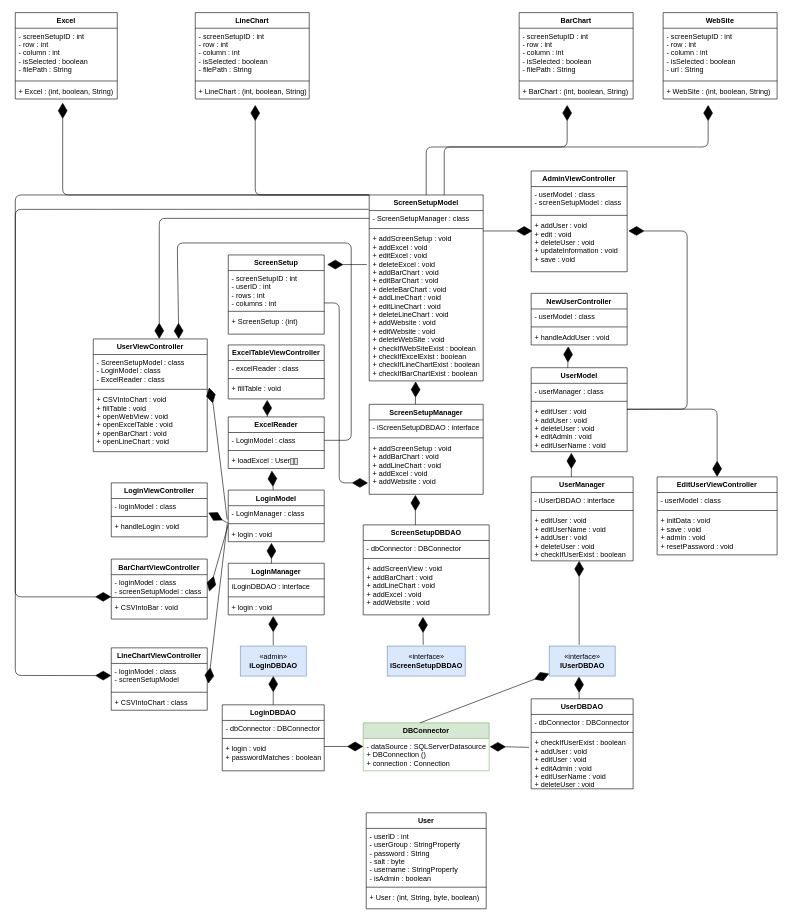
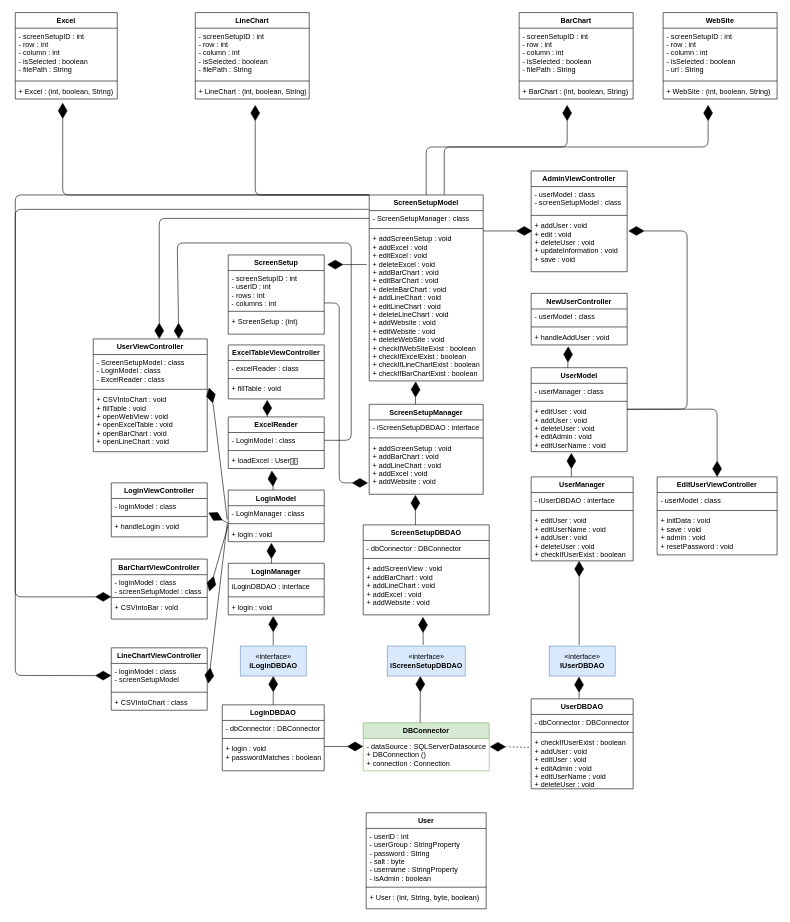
- <mxCell id="129" value="«admin»&lt;br&gt;&lt;b&gt;iLoginDBDAO&lt;/b&gt;" style="html=1;fillColor=#dae8fc;strokeColor=#6c8ebf;" parent="1" vertex="1"><mxGeometry x="395" y="1076" width="110" height="50" as="geometry" /></mxCell>
+ <mxCell id="129" value="«interface»&lt;br&gt;&lt;b&gt;iLoginDBDAO&lt;/b&gt;" style="html=1;fillColor=#dae8fc;strokeColor=#6c8ebf;" parent="1" vertex="1"><mxGeometry x="395" y="1076" width="110" height="50" as="geometry" /></mxCell>
- <mxCell id="132" value="" style="endArrow=diamondThin;endFill=1;endSize=24;html=1;exitX=0.452;exitY=0;exitDx=0;exitDy=0;exitPerimeter=0;" parent="1" source="37" target="28" edge="1"><mxGeometry width="160" relative="1" as="geometry"><mxPoint x="700" y="1204" as="sourcePoint" /><mxPoint x="705" y="1134" as="targetPoint" /></mxGeometry></mxCell>
+ <mxCell id="132" value="" style="endArrow=diamondThin;endFill=1;endSize=24;html=1;entryX=0.425;entryY=1.001;entryDx=0;entryDy=0;entryPerimeter=0;exitX=0.452;exitY=0;exitDx=0;exitDy=0;exitPerimeter=0;" parent="1" source="37" target="131" edge="1"><mxGeometry width="160" relative="1" as="geometry"><mxPoint x="700" y="1204" as="sourcePoint" /><mxPoint x="705" y="1134" as="targetPoint" /></mxGeometry></mxCell>
- <mxCell id="97" value="" style="endArrow=diamondThin;endFill=1;endSize=24;html=1;exitX=-0.021;exitY=0.232;exitDx=0;exitDy=0;exitPerimeter=0;entryX=1.005;entryY=0.259;entryDx=0;entryDy=0;entryPerimeter=0;" parent="1" source="36" target="39" edge="1"><mxGeometry width="160" relative="1" as="geometry"><mxPoint x="720" y="1208" as="sourcePoint" /><mxPoint x="811" y="1132" as="targetPoint" /><Array as="points"><mxPoint x="840" y="1244" /></Array></mxGeometry></mxCell>
+ <mxCell id="97" value="" style="endArrow=diamondThin;endFill=1;endSize=24;html=1;exitX=-0.021;exitY=0.232;exitDx=0;exitDy=0;exitPerimeter=0;entryX=1.005;entryY=0.259;entryDx=0;entryDy=0;entryPerimeter=0;dashed=1;" parent="1" source="36" target="39" edge="1"><mxGeometry width="160" relative="1" as="geometry"><mxPoint x="720" y="1208" as="sourcePoint" /><mxPoint x="811" y="1132" as="targetPoint" /><Array as="points"><mxPoint x="840" y="1244" /></Array></mxGeometry></mxCell>
